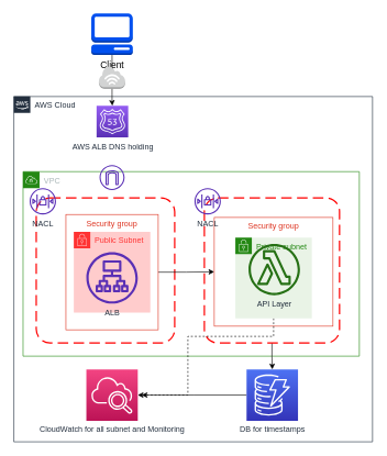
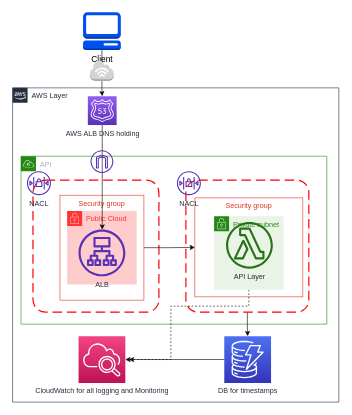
- <mxCell id="2" value="AWS Cloud" style="points=[[0,0],[0.25,0],[0.5,0],[0.75,0],[1,0],[1,0.25],[1,0.5],[1,0.75],[1,1],[0.75,1],[0.5,1],[0.25,1],[0,1],[0,0.75],[0,0.5],[0,0.25]];outlineConnect=0;gradientColor=none;html=1;whiteSpace=wrap;fontSize=12;fontStyle=0;shape=mxgraph.aws4.group;grIcon=mxgraph.aws4.group_aws_cloud_alt;strokeColor=#232F3E;fillColor=none;verticalAlign=top;align=left;spacingLeft=30;fontColor=#232F3E;dashed=0;shadow=0;sketch=0;" vertex="1" parent="1"><mxGeometry x="20" y="146" width="544" height="524" as="geometry" /></mxCell>
+ <mxCell id="2" value="AWS Layer" style="points=[[0,0],[0.25,0],[0.5,0],[0.75,0],[1,0],[1,0.25],[1,0.5],[1,0.75],[1,1],[0.75,1],[0.5,1],[0.25,1],[0,1],[0,0.75],[0,0.5],[0,0.25]];outlineConnect=0;gradientColor=none;html=1;whiteSpace=wrap;fontSize=12;fontStyle=0;shape=mxgraph.aws4.group;grIcon=mxgraph.aws4.group_aws_cloud_alt;strokeColor=#232F3E;fillColor=none;verticalAlign=top;align=left;spacingLeft=30;fontColor=#232F3E;dashed=0;shadow=0;sketch=0;" vertex="1" parent="1"><mxGeometry x="20" y="146" width="544" height="524" as="geometry" /></mxCell>
- <mxCell id="4" value="VPC" style="points=[[0,0],[0.25,0],[0.5,0],[0.75,0],[1,0],[1,0.25],[1,0.5],[1,0.75],[1,1],[0.75,1],[0.5,1],[0.25,1],[0,1],[0,0.75],[0,0.5],[0,0.25]];outlineConnect=0;gradientColor=none;html=1;whiteSpace=wrap;fontSize=12;fontStyle=0;shape=mxgraph.aws4.group;grIcon=mxgraph.aws4.group_vpc;strokeColor=#248814;fillColor=none;verticalAlign=top;align=left;spacingLeft=30;fontColor=#AAB7B8;dashed=0;" parent="1" vertex="1"><mxGeometry x="34" y="260" width="510" height="280" as="geometry" /></mxCell>
+ <mxCell id="4" value="API" style="points=[[0,0],[0.25,0],[0.5,0],[0.75,0],[1,0],[1,0.25],[1,0.5],[1,0.75],[1,1],[0.75,1],[0.5,1],[0.25,1],[0,1],[0,0.75],[0,0.5],[0,0.25]];outlineConnect=0;gradientColor=none;html=1;whiteSpace=wrap;fontSize=12;fontStyle=0;shape=mxgraph.aws4.group;grIcon=mxgraph.aws4.group_vpc;strokeColor=#248814;fillColor=none;verticalAlign=top;align=left;spacingLeft=30;fontColor=#AAB7B8;dashed=0;" parent="1" vertex="1"><mxGeometry x="34" y="260" width="510" height="280" as="geometry" /></mxCell>
- <mxCell id="3" value="&lt;font color=&quot;#ff3333&quot;&gt;Public Subnet&lt;/font&gt;" style="points=[[0,0],[0.25,0],[0.5,0],[0.75,0],[1,0],[1,0.25],[1,0.5],[1,0.75],[1,1],[0.75,1],[0.5,1],[0.25,1],[0,1],[0,0.75],[0,0.5],[0,0.25]];outlineConnect=0;gradientColor=none;html=1;whiteSpace=wrap;fontSize=12;fontStyle=0;shape=mxgraph.aws4.group;grIcon=mxgraph.aws4.group_security_group;grStroke=0;verticalAlign=top;align=left;spacingLeft=30;fontColor=#248814;dashed=0;fillColor=#FFCCCC;strokeColor=#FF3333;" vertex="1" parent="1"><mxGeometry x="111" y="351.25" width="116" height="122.5" as="geometry" /></mxCell>
+ <mxCell id="3" value="&lt;font color=&quot;#ff3333&quot;&gt;Public Cloud&lt;/font&gt;" style="points=[[0,0],[0.25,0],[0.5,0],[0.75,0],[1,0],[1,0.25],[1,0.5],[1,0.75],[1,1],[0.75,1],[0.5,1],[0.25,1],[0,1],[0,0.75],[0,0.5],[0,0.25]];outlineConnect=0;gradientColor=none;html=1;whiteSpace=wrap;fontSize=12;fontStyle=0;shape=mxgraph.aws4.group;grIcon=mxgraph.aws4.group_security_group;grStroke=0;verticalAlign=top;align=left;spacingLeft=30;fontColor=#248814;dashed=0;fillColor=#FFCCCC;strokeColor=#FF3333;" vertex="1" parent="1"><mxGeometry x="111" y="351.25" width="116" height="122.5" as="geometry" /></mxCell>
+ <mxCell id="13" style="edgeStyle=orthogonalEdgeStyle;rounded=0;orthogonalLoop=1;jettySize=auto;html=1;" parent="1" source="14" target="15" edge="1"><mxGeometry relative="1" as="geometry"><Array as="points"><mxPoint x="169" y="229" /></Array></mxGeometry></mxCell>
- <mxCell id="22" value="CloudWatch for all subnet and Monitoring" style="points=[[0,0,0],[0.25,0,0],[0.5,0,0],[0.75,0,0],[1,0,0],[0,1,0],[0.25,1,0],[0.5,1,0],[0.75,1,0],[1,1,0],[0,0.25,0],[0,0.5,0],[0,0.75,0],[1,0.25,0],[1,0.5,0],[1,0.75,0]];points=[[0,0,0],[0.25,0,0],[0.5,0,0],[0.75,0,0],[1,0,0],[0,1,0],[0.25,1,0],[0.5,1,0],[0.75,1,0],[1,1,0],[0,0.25,0],[0,0.5,0],[0,0.75,0],[1,0.25,0],[1,0.5,0],[1,0.75,0]];outlineConnect=0;fontColor=#232F3E;gradientColor=#F34482;gradientDirection=north;fillColor=#BC1356;strokeColor=#ffffff;dashed=0;verticalLabelPosition=bottom;verticalAlign=top;align=center;html=1;fontSize=12;fontStyle=0;aspect=fixed;shape=mxgraph.aws4.resourceIcon;resIcon=mxgraph.aws4.cloudwatch_2;shadow=0;sketch=0;" vertex="1" parent="1"><mxGeometry x="130" y="560" width="78" height="78" as="geometry" /></mxCell>
+ <mxCell id="22" value="CloudWatch for all logging and Monitoring" style="points=[[0,0,0],[0.25,0,0],[0.5,0,0],[0.75,0,0],[1,0,0],[0,1,0],[0.25,1,0],[0.5,1,0],[0.75,1,0],[1,1,0],[0,0.25,0],[0,0.5,0],[0,0.75,0],[1,0.25,0],[1,0.5,0],[1,0.75,0]];points=[[0,0,0],[0.25,0,0],[0.5,0,0],[0.75,0,0],[1,0,0],[0,1,0],[0.25,1,0],[0.5,1,0],[0.75,1,0],[1,1,0],[0,0.25,0],[0,0.5,0],[0,0.75,0],[1,0.25,0],[1,0.5,0],[1,0.75,0]];outlineConnect=0;fontColor=#232F3E;gradientColor=#F34482;gradientDirection=north;fillColor=#BC1356;strokeColor=#ffffff;dashed=0;verticalLabelPosition=bottom;verticalAlign=top;align=center;html=1;fontSize=12;fontStyle=0;aspect=fixed;shape=mxgraph.aws4.resourceIcon;resIcon=mxgraph.aws4.cloudwatch_2;shadow=0;sketch=0;" vertex="1" parent="1"><mxGeometry x="130" y="560" width="78" height="78" as="geometry" /></mxCell>
